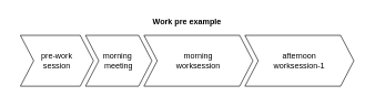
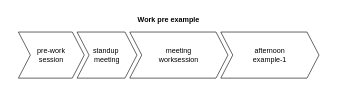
- <mxCell id="5" value="morning&amp;nbsp;&lt;br&gt;meeting" style="shape=step;perimeter=stepPerimeter;fixedSize=1;points=[];whiteSpace=wrap;html=1;" vertex="1" parent="3"><mxGeometry x="108" y="33" width="100" height="77" as="geometry" /></mxCell>
+ <mxCell id="5" value="standup&amp;nbsp;&lt;br&gt;meeting" style="shape=step;perimeter=stepPerimeter;fixedSize=1;points=[];whiteSpace=wrap;html=1;" vertex="1" parent="3"><mxGeometry x="108" y="33" width="100" height="77" as="geometry" /></mxCell>
- <mxCell id="6" value="morning&lt;br&gt;worksession" style="shape=step;perimeter=stepPerimeter;fixedSize=1;points=[];whiteSpace=wrap;html=1;" vertex="1" parent="3"><mxGeometry x="196" y="33" width="164" height="77" as="geometry" /></mxCell>
+ <mxCell id="6" value="meeting&lt;br&gt;worksession" style="shape=step;perimeter=stepPerimeter;fixedSize=1;points=[];whiteSpace=wrap;html=1;" vertex="1" parent="3"><mxGeometry x="196" y="33" width="164" height="77" as="geometry" /></mxCell>
- <mxCell id="7" value="afternoon&lt;br&gt;worksession-1" style="shape=step;perimeter=stepPerimeter;fixedSize=1;points=[];whiteSpace=wrap;html=1;" vertex="1" parent="3"><mxGeometry x="348" y="33" width="164" height="77" as="geometry" /></mxCell>
+ <mxCell id="7" value="afternoon&lt;br&gt;example-1" style="shape=step;perimeter=stepPerimeter;fixedSize=1;points=[];whiteSpace=wrap;html=1;" vertex="1" parent="3"><mxGeometry x="348" y="33" width="164" height="77" as="geometry" /></mxCell>
